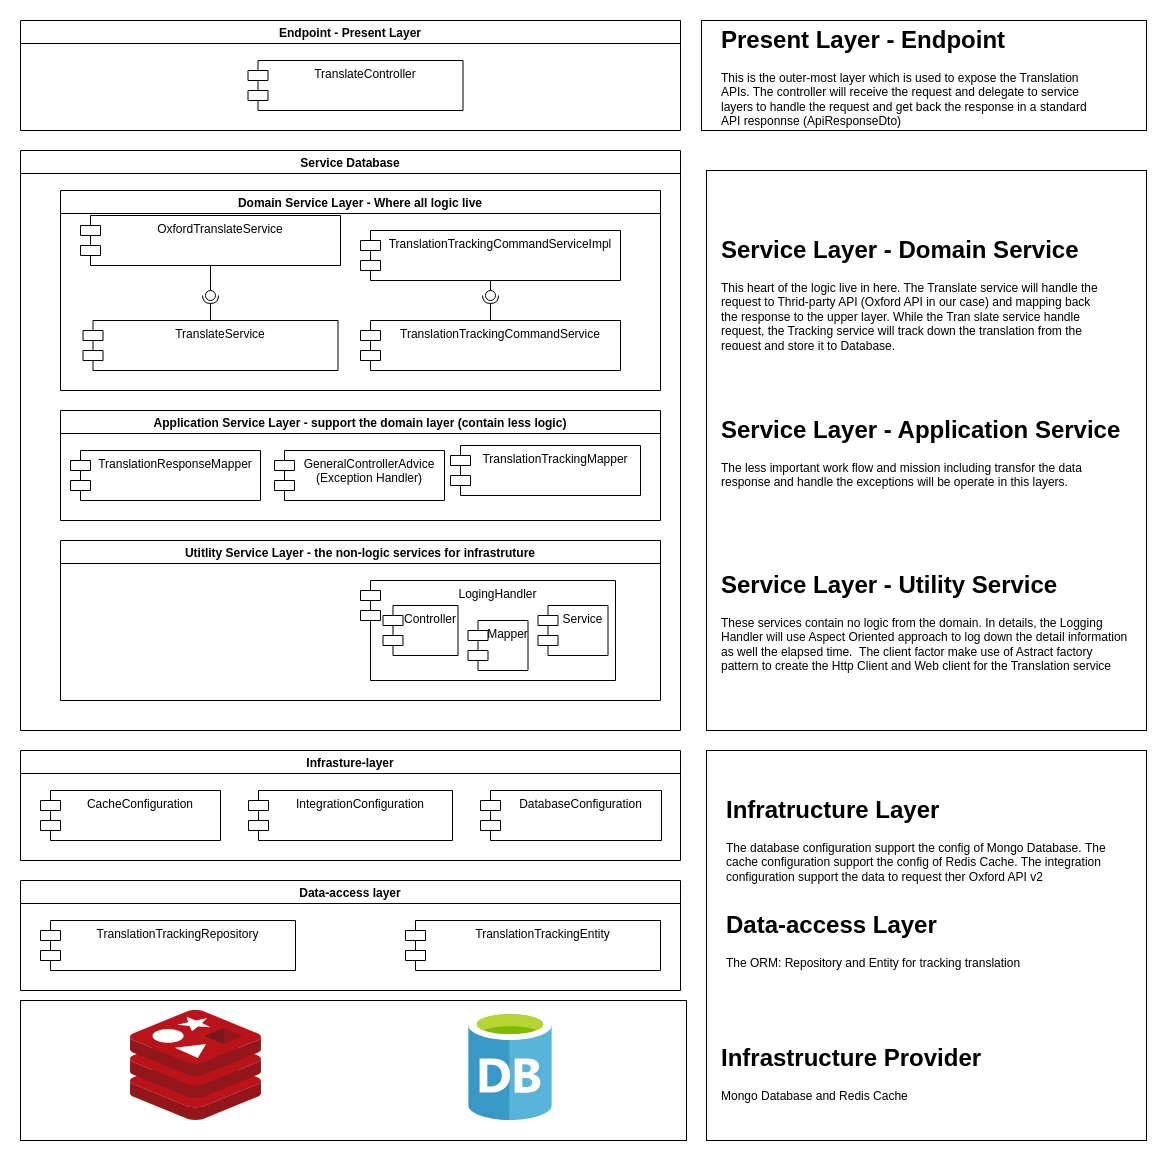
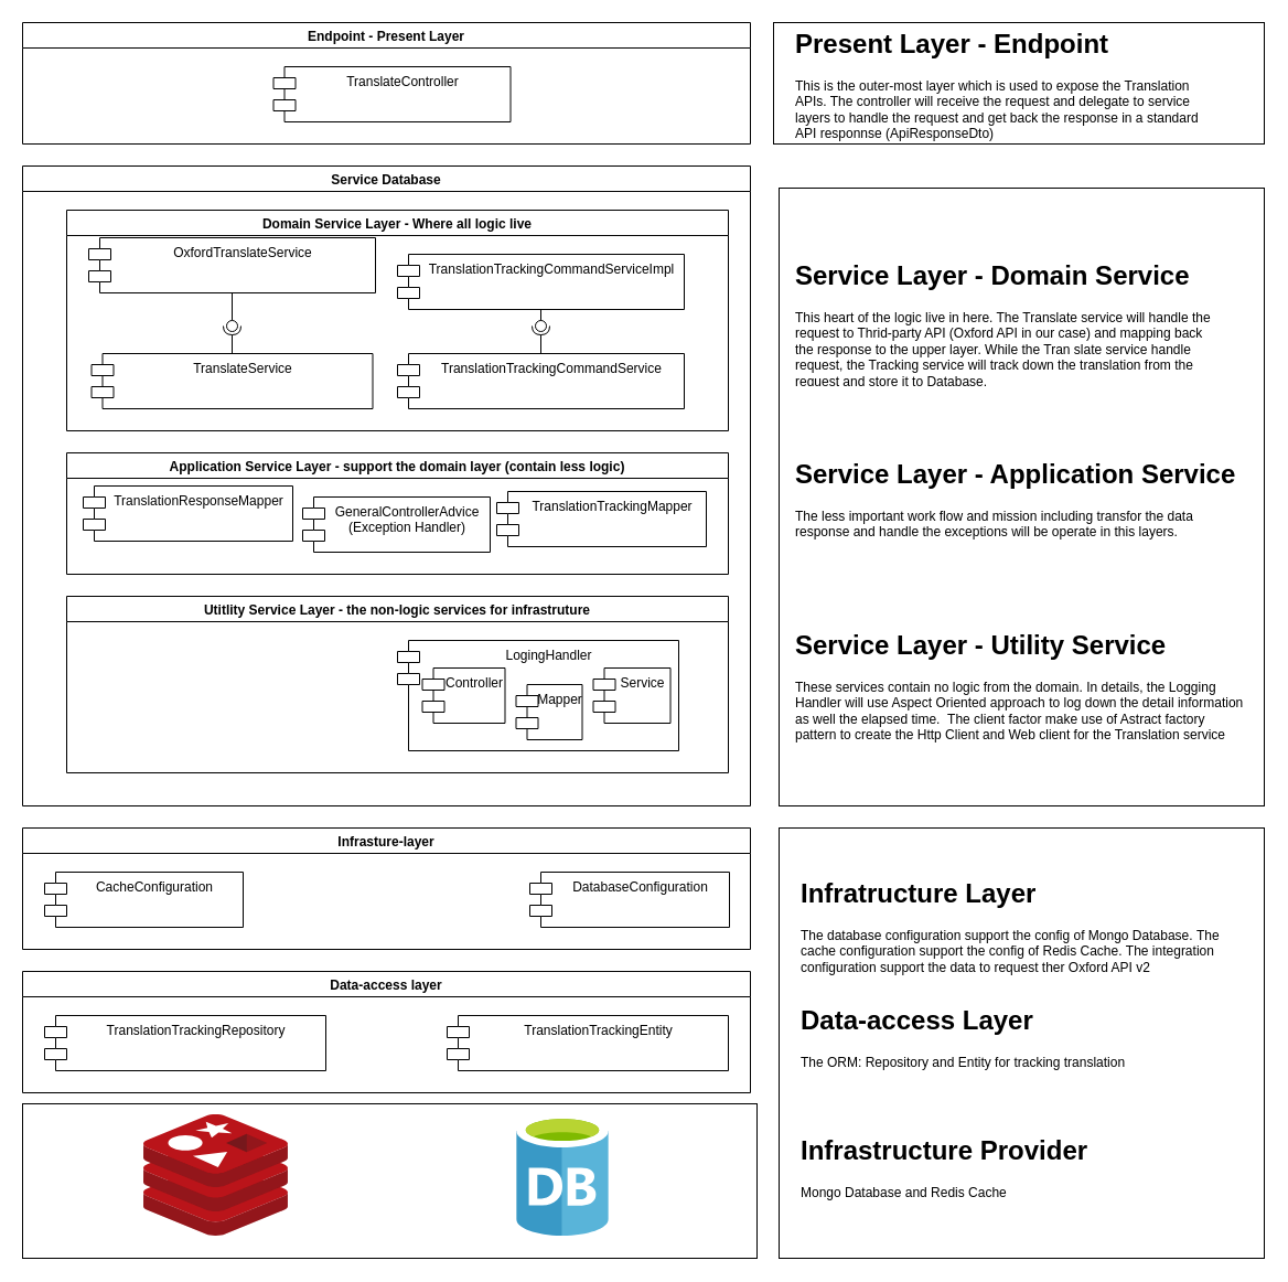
- <mxCell id="8" value="TranslationResponseMapper" style="shape=module;align=left;spacingLeft=20;align=center;verticalAlign=top;" vertex="1" parent="7"><mxGeometry x="10" y="40" width="190" height="50" as="geometry" /></mxCell>
+ <mxCell id="8" value="TranslationResponseMapper" style="shape=module;align=left;spacingLeft=20;align=center;verticalAlign=top;" vertex="1" parent="7"><mxGeometry x="15" y="30" width="190" height="50" as="geometry" /></mxCell>
- <mxCell id="30" value="IntegrationConfiguration" style="shape=module;align=left;spacingLeft=20;align=center;verticalAlign=top;" vertex="1" parent="29"><mxGeometry x="228" y="40" width="204" height="50" as="geometry" /></mxCell>
- <mxCell id="44" value="&lt;h1&gt;Infrastructure Provider&lt;/h1&gt;&lt;p&gt;Mongo Database and Redis Cache&lt;/p&gt;" style="text;html=1;strokeColor=none;fillColor=none;spacing=5;spacingTop=-20;whiteSpace=wrap;overflow=hidden;rounded=0;" vertex="1" parent="1"><mxGeometry x="716" y="1037.5" width="420" height="85" as="geometry" /></mxCell>
+ <mxCell id="44" value="&lt;h1&gt;Infrastructure Provider&lt;/h1&gt;&lt;p&gt;Mongo Database and Redis Cache&lt;/p&gt;" style="text;html=1;strokeColor=none;fillColor=none;spacing=5;spacingTop=-20;whiteSpace=wrap;overflow=hidden;rounded=0;" vertex="1" parent="1"><mxGeometry x="721" y="1022.5" width="420" height="85" as="geometry" /></mxCell>
